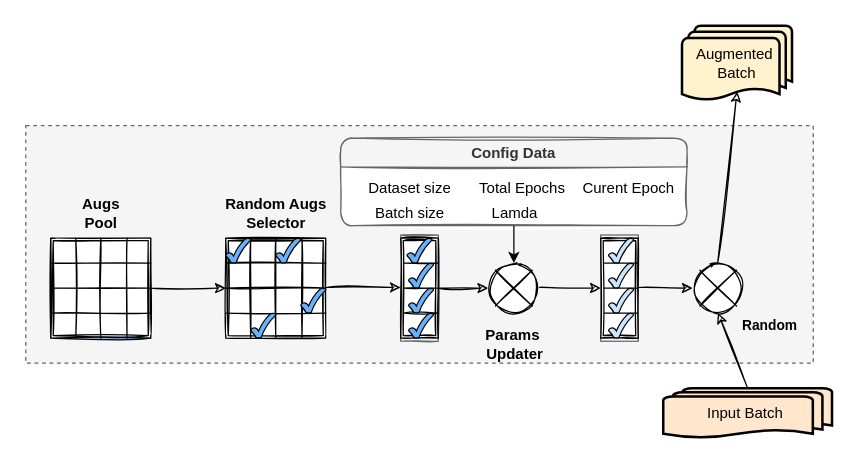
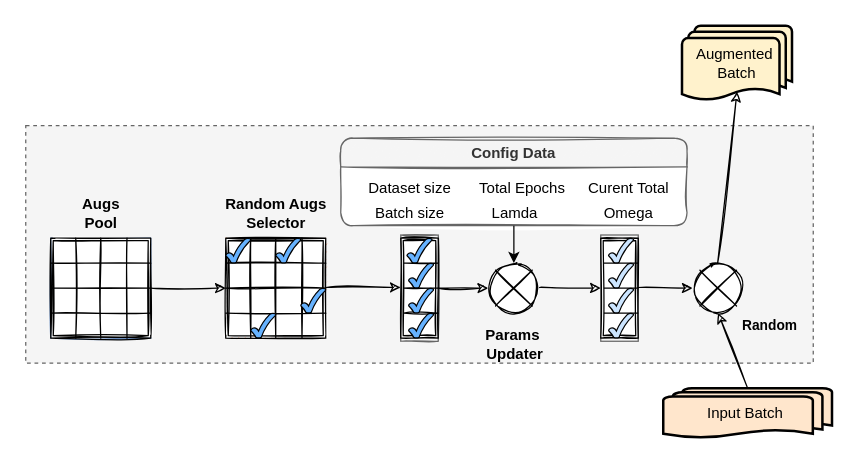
- <mxCell id="57" value="Curent Epoch" style="text;html=1;align=center;verticalAlign=middle;resizable=0;points=[];autosize=1;strokeColor=none;fillColor=none;" parent="54" vertex="1"><mxGeometry x="185" y="30" width="90" height="20" as="geometry" /></mxCell>
+ <mxCell id="57" value="Curent Total" style="text;html=1;align=center;verticalAlign=middle;resizable=0;points=[];autosize=1;strokeColor=none;fillColor=none;" parent="54" vertex="1"><mxGeometry x="185" y="30" width="90" height="20" as="geometry" /></mxCell>
+ <mxCell id="56" value="Omega" style="text;html=1;align=center;verticalAlign=middle;resizable=0;points=[];autosize=1;strokeColor=none;fillColor=none;" parent="54" vertex="1"><mxGeometry x="205" y="50" width="50" height="20" as="geometry" /></mxCell>
